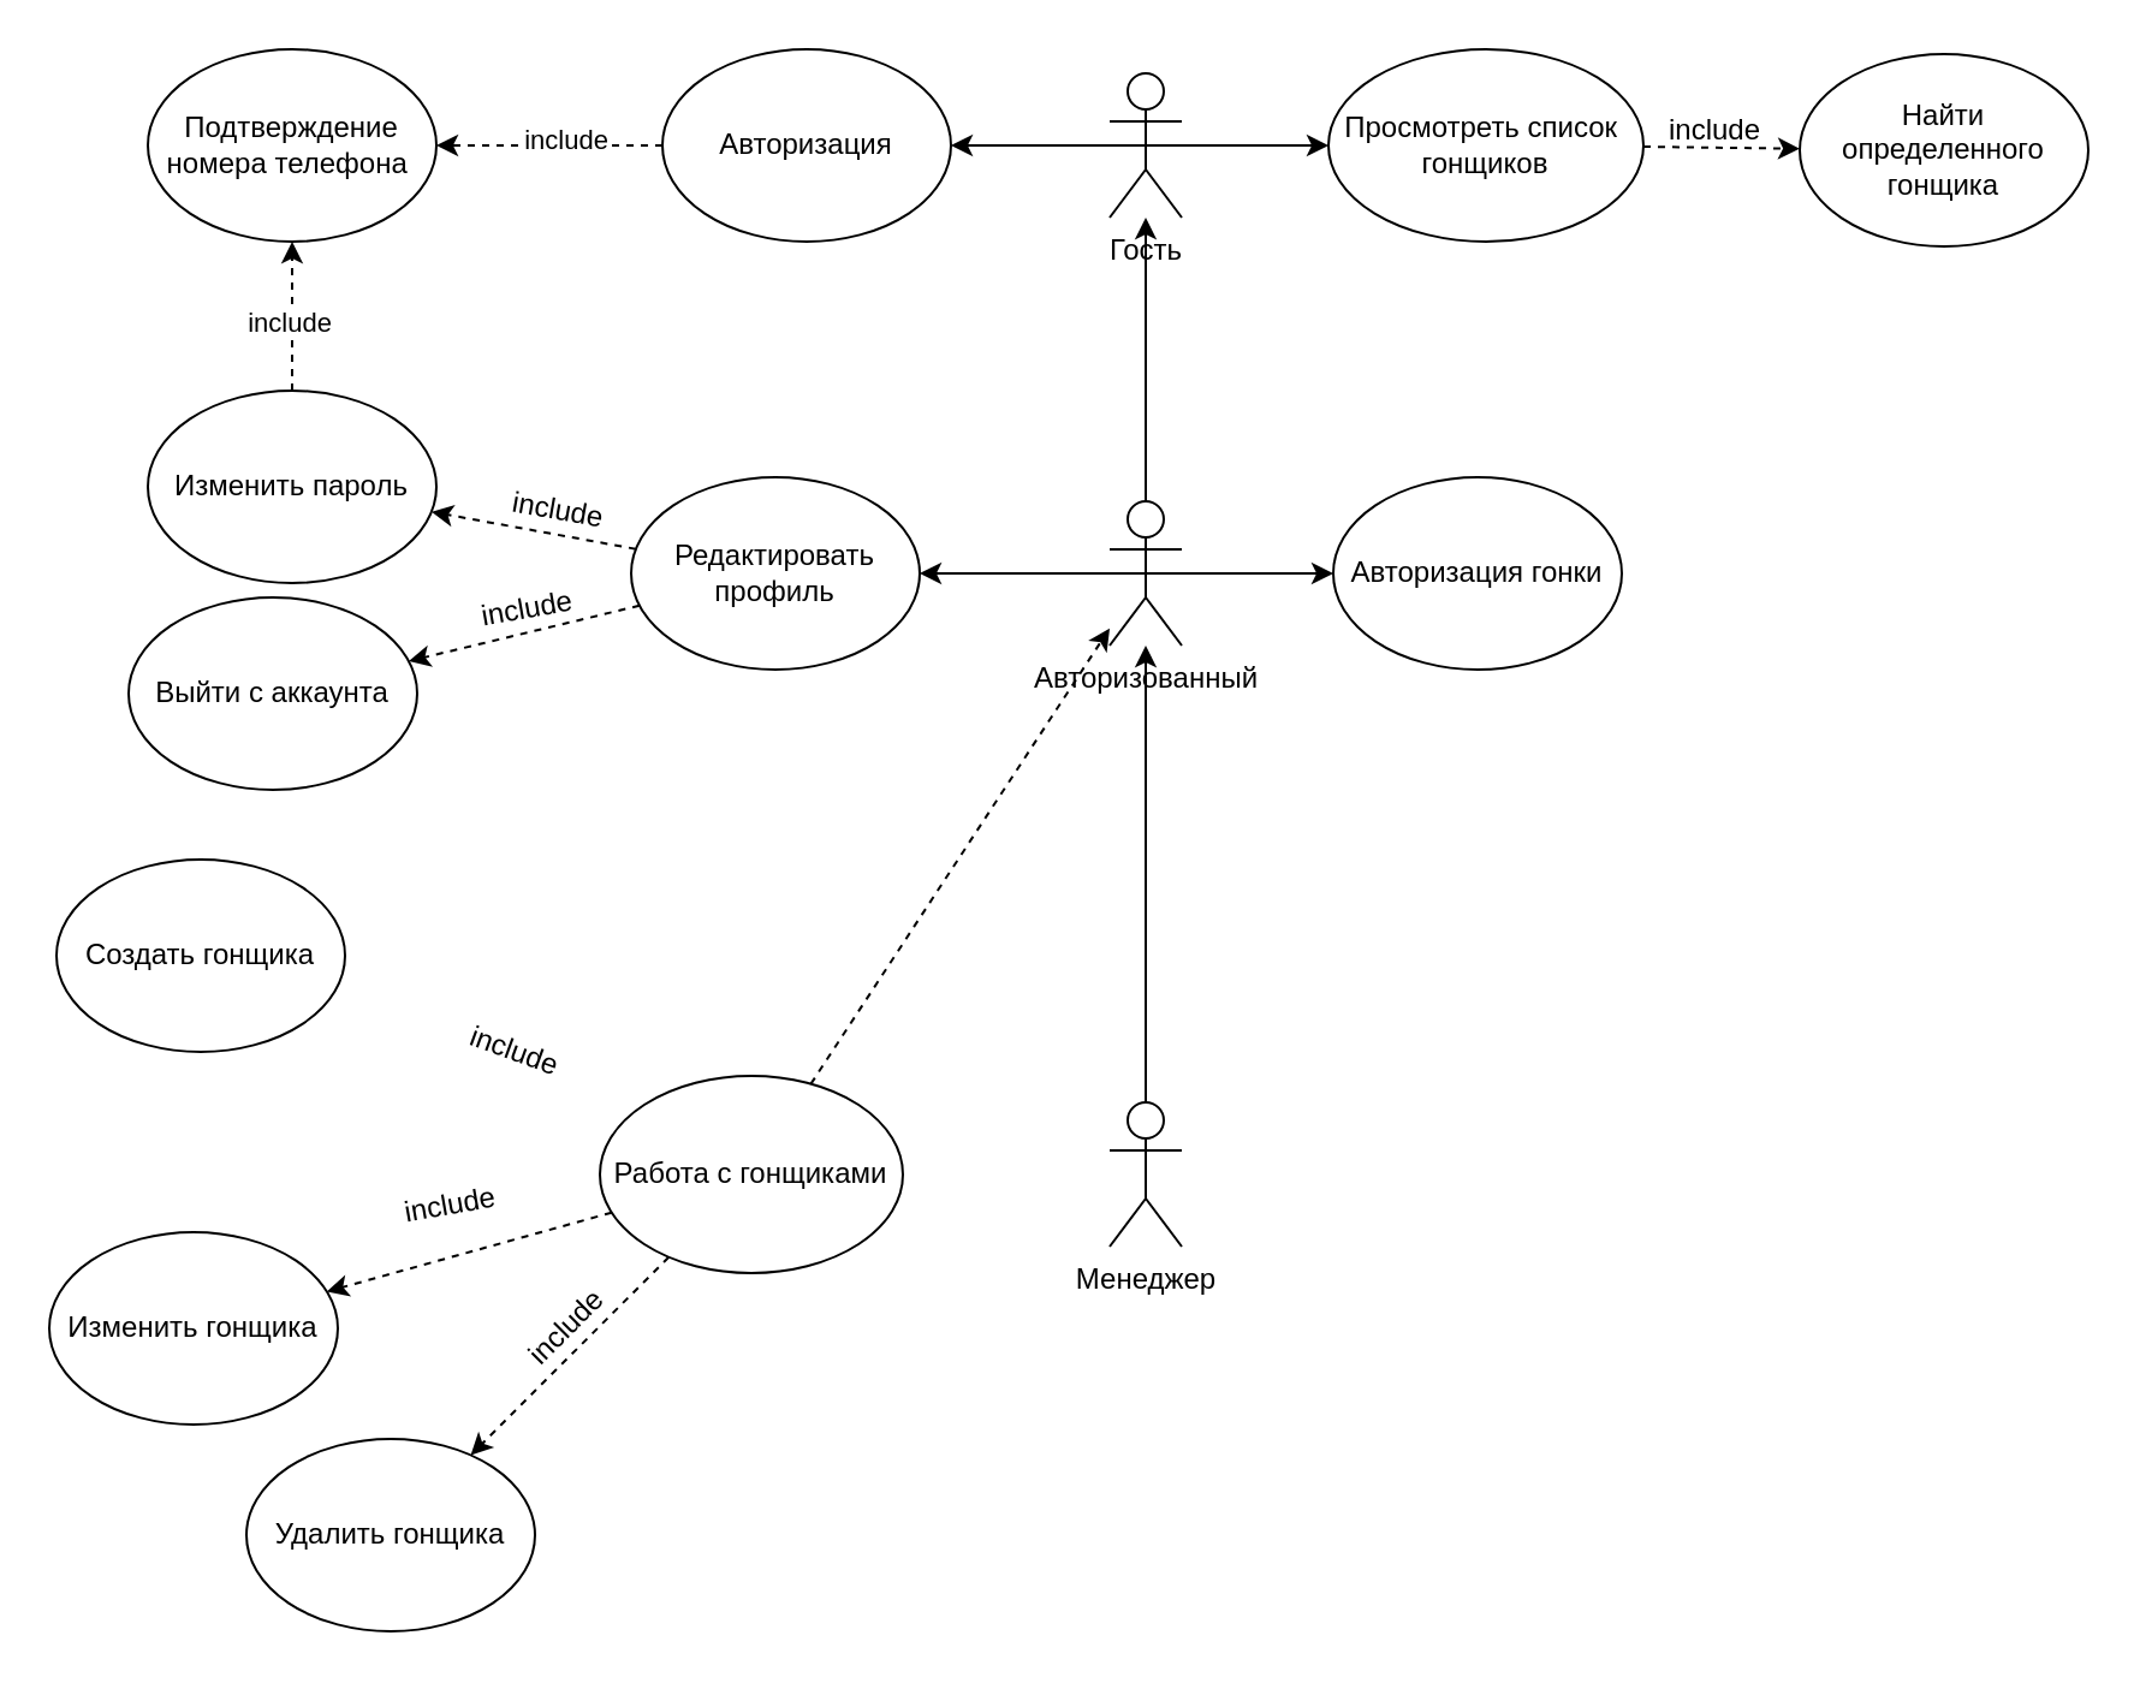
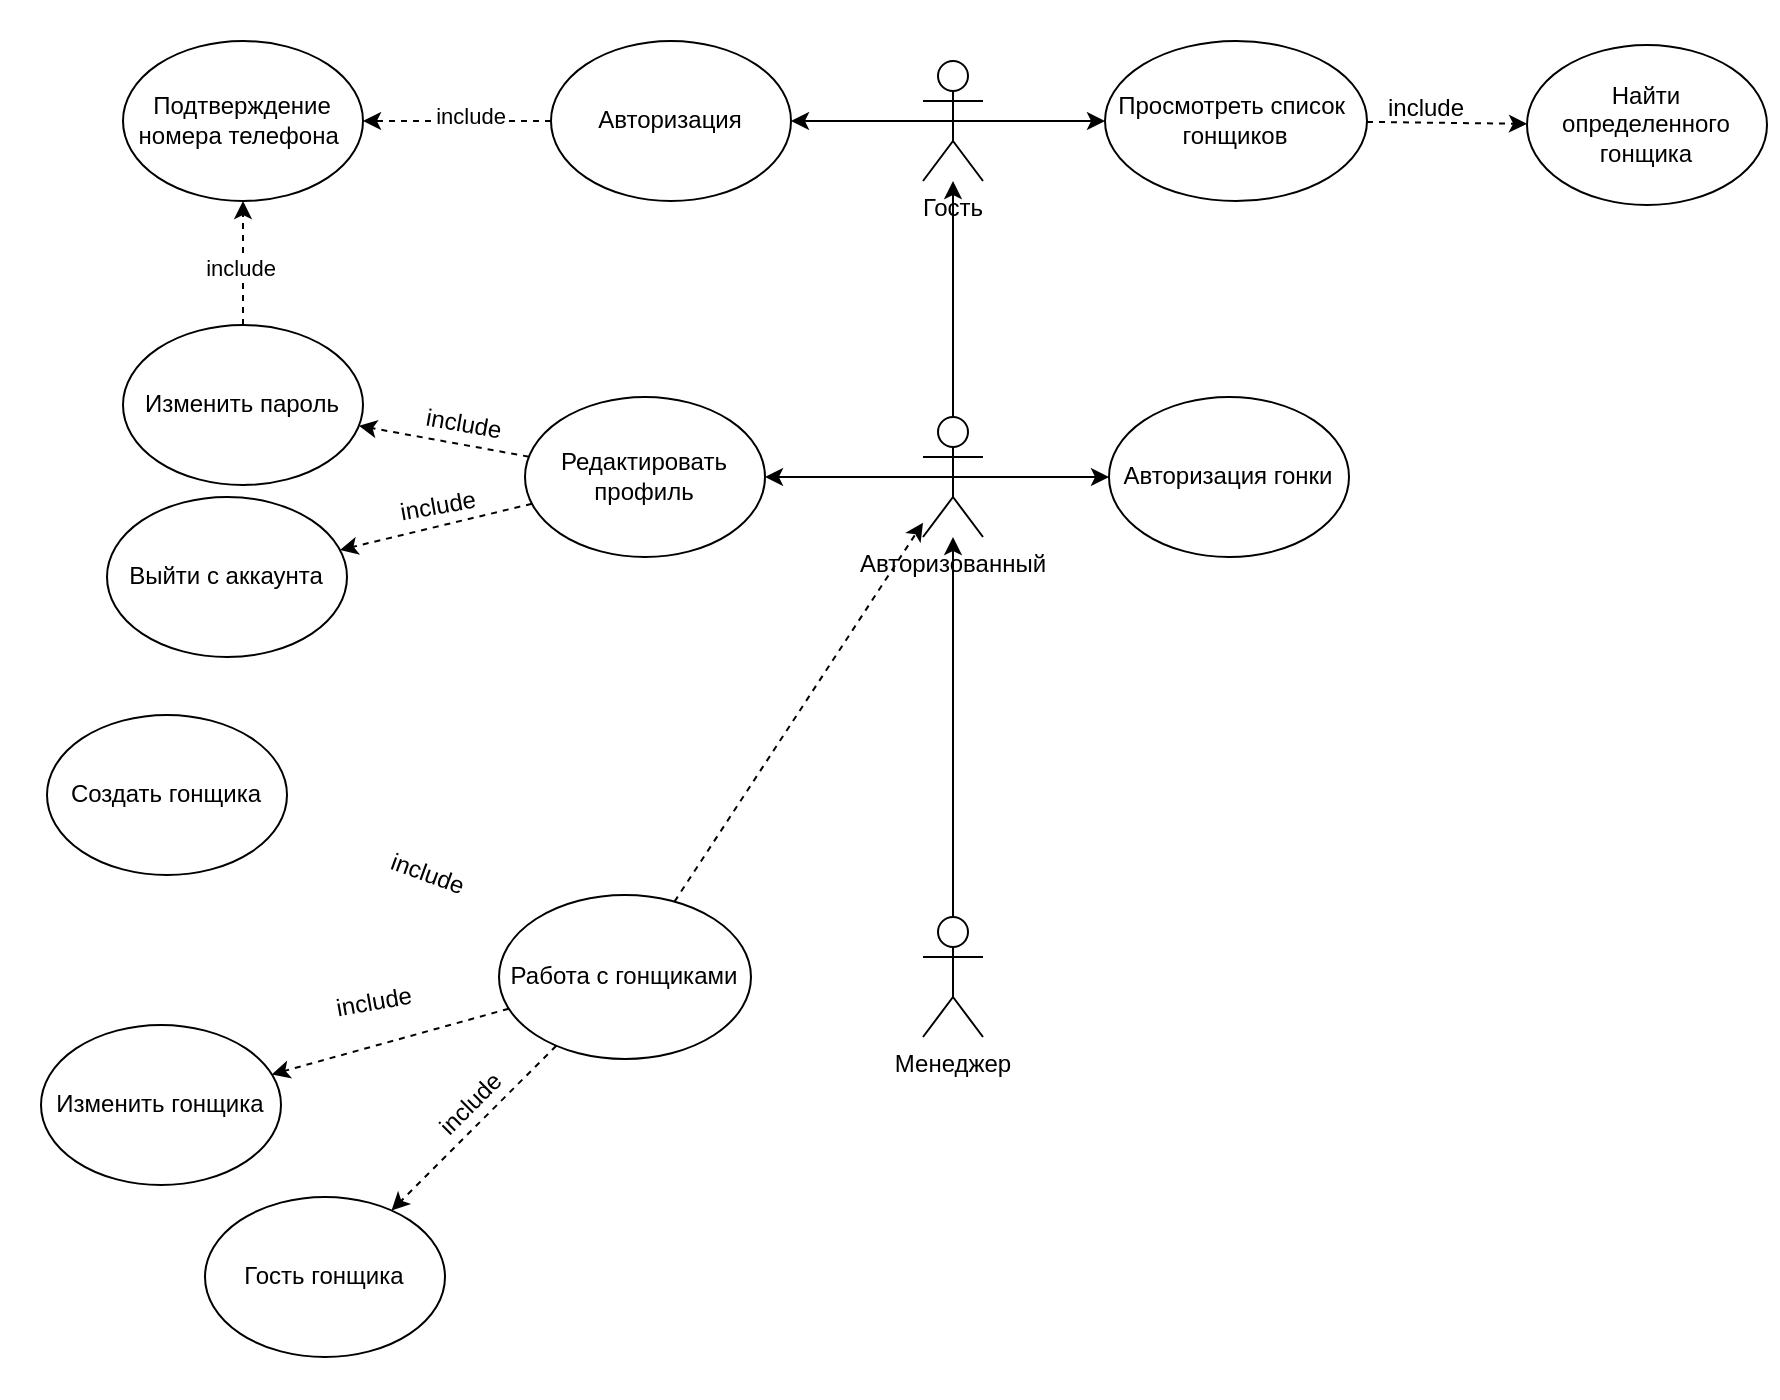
- <mxCell id="36" value="Найти определенного гонщика" style="ellipse;whiteSpace=wrap;html=1;" vertex="1" parent="1"><mxGeometry x="748" y="22" width="120" height="80" as="geometry" /></mxCell>
+ <mxCell id="36" value="Найти определенного гонщика" style="ellipse;whiteSpace=wrap;html=1;" vertex="1" parent="1"><mxGeometry x="763" y="22" width="120" height="80" as="geometry" /></mxCell>
- <mxCell id="13" value="Удалить гонщика" style="ellipse;whiteSpace=wrap;html=1;" parent="1" vertex="1"><mxGeometry x="102" y="598" width="120" height="80" as="geometry" /></mxCell>
+ <mxCell id="13" value="Гость гонщика" style="ellipse;whiteSpace=wrap;html=1;" parent="1" vertex="1"><mxGeometry x="102" y="598" width="120" height="80" as="geometry" /></mxCell>
